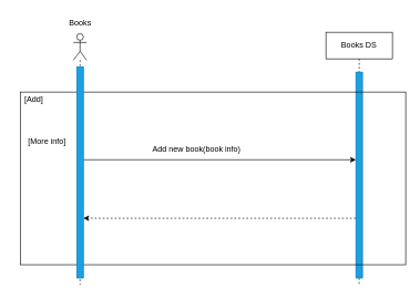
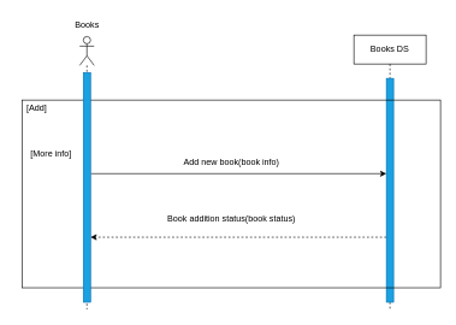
- <mxCell id="9" value="Add new book(book info)" style="text;html=1;align=center;verticalAlign=middle;resizable=0;points=[];autosize=1;strokeColor=none;fillColor=none;container=0;" parent="1" vertex="1"><mxGeometry x="215" y="210" width="160" height="30" as="geometry" /></mxCell>
+ <mxCell id="9" value="Add new book(book info)" style="text;html=1;align=center;verticalAlign=middle;resizable=0;points=[];autosize=1;strokeColor=none;fillColor=none;container=0;" parent="1" vertex="1"><mxGeometry x="240" y="210" width="160" height="30" as="geometry" /></mxCell>
+ <mxCell id="11" value="Book addition status(book status)" style="text;html=1;align=center;verticalAlign=middle;resizable=0;points=[];autosize=1;strokeColor=none;fillColor=none;container=0;" parent="1" vertex="1"><mxGeometry x="220" y="288" width="200" height="30" as="geometry" /></mxCell>
